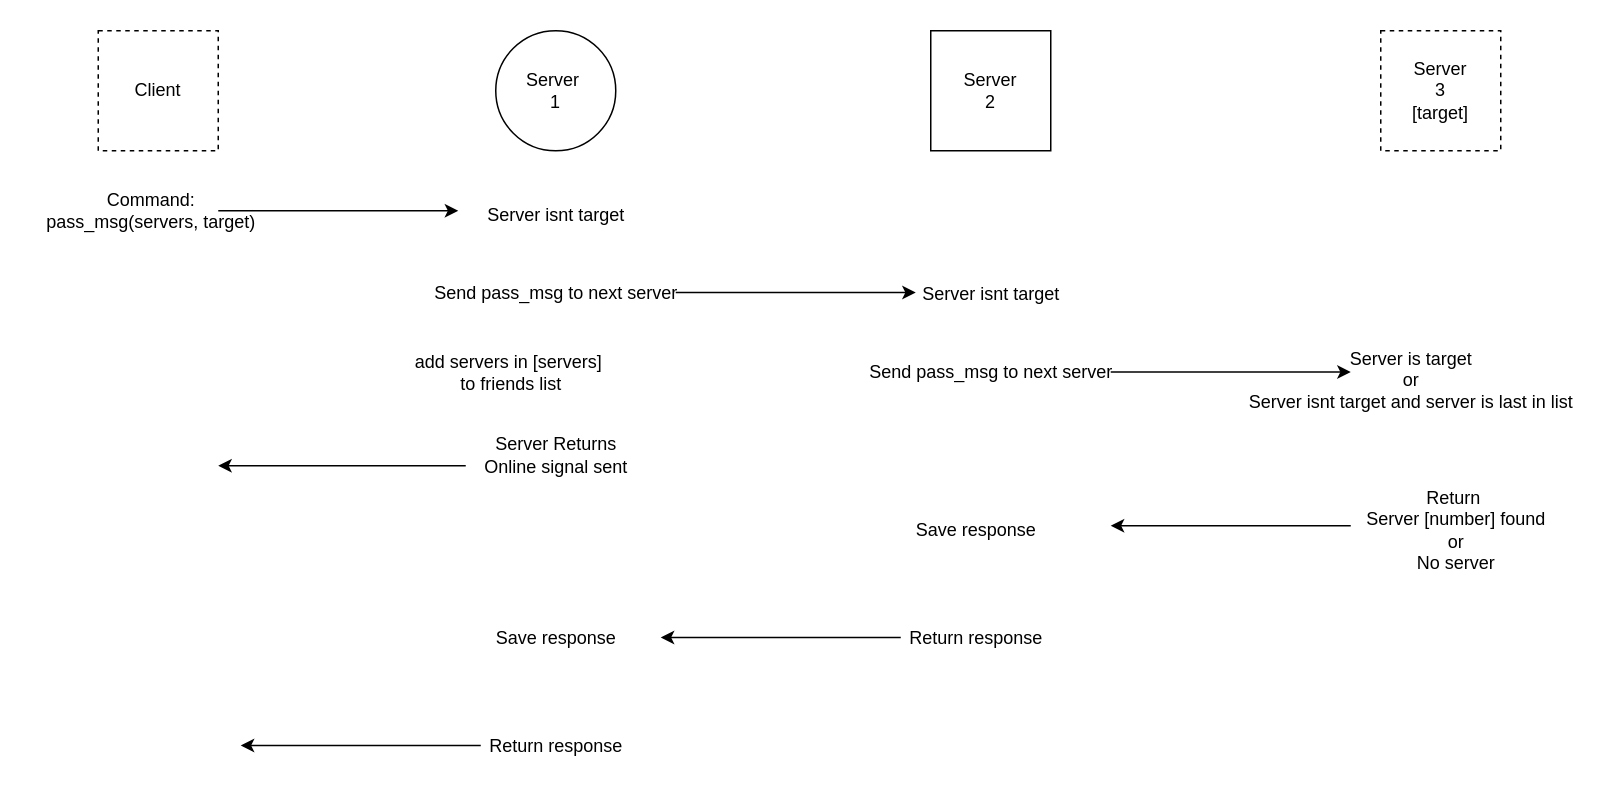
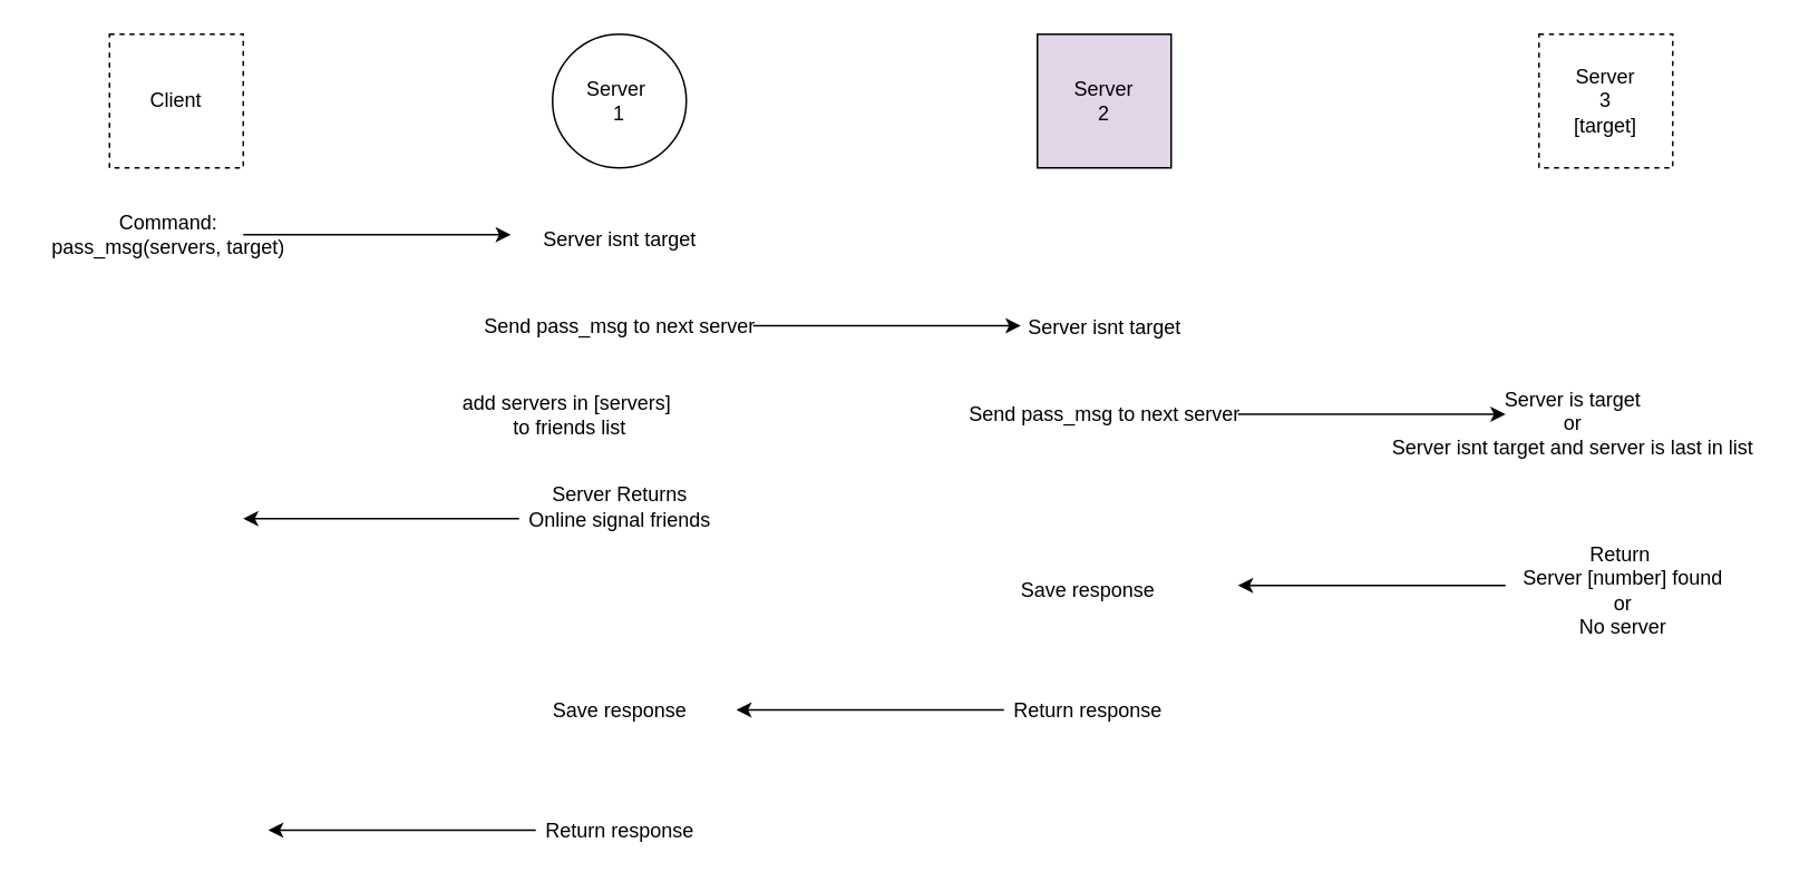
- <mxCell id="3" value="Server&lt;div&gt;2&lt;/div&gt;" style="whiteSpace=wrap;html=1;aspect=fixed;" parent="1" vertex="1"><mxGeometry x="620" y="20" width="80" height="80" as="geometry" /></mxCell>
+ <mxCell id="3" value="Server&lt;div&gt;2&lt;/div&gt;" style="whiteSpace=wrap;html=1;aspect=fixed;fillColor=#e1d5e7;" parent="1" vertex="1"><mxGeometry x="620" y="20" width="80" height="80" as="geometry" /></mxCell>
- <mxCell id="11" value="Server Returns&lt;div&gt;Online signal sent&lt;/div&gt;" style="text;html=1;align=center;verticalAlign=middle;resizable=0;points=[];autosize=1;strokeColor=none;fillColor=none;" parent="1" vertex="1"><mxGeometry x="310" y="283" width="120" height="40" as="geometry" /></mxCell>
+ <mxCell id="11" value="Server Returns&lt;div&gt;Online signal friends&lt;/div&gt;" style="text;html=1;align=center;verticalAlign=middle;resizable=0;points=[];autosize=1;strokeColor=none;fillColor=none;" parent="1" vertex="1"><mxGeometry x="310" y="283" width="120" height="40" as="geometry" /></mxCell>
